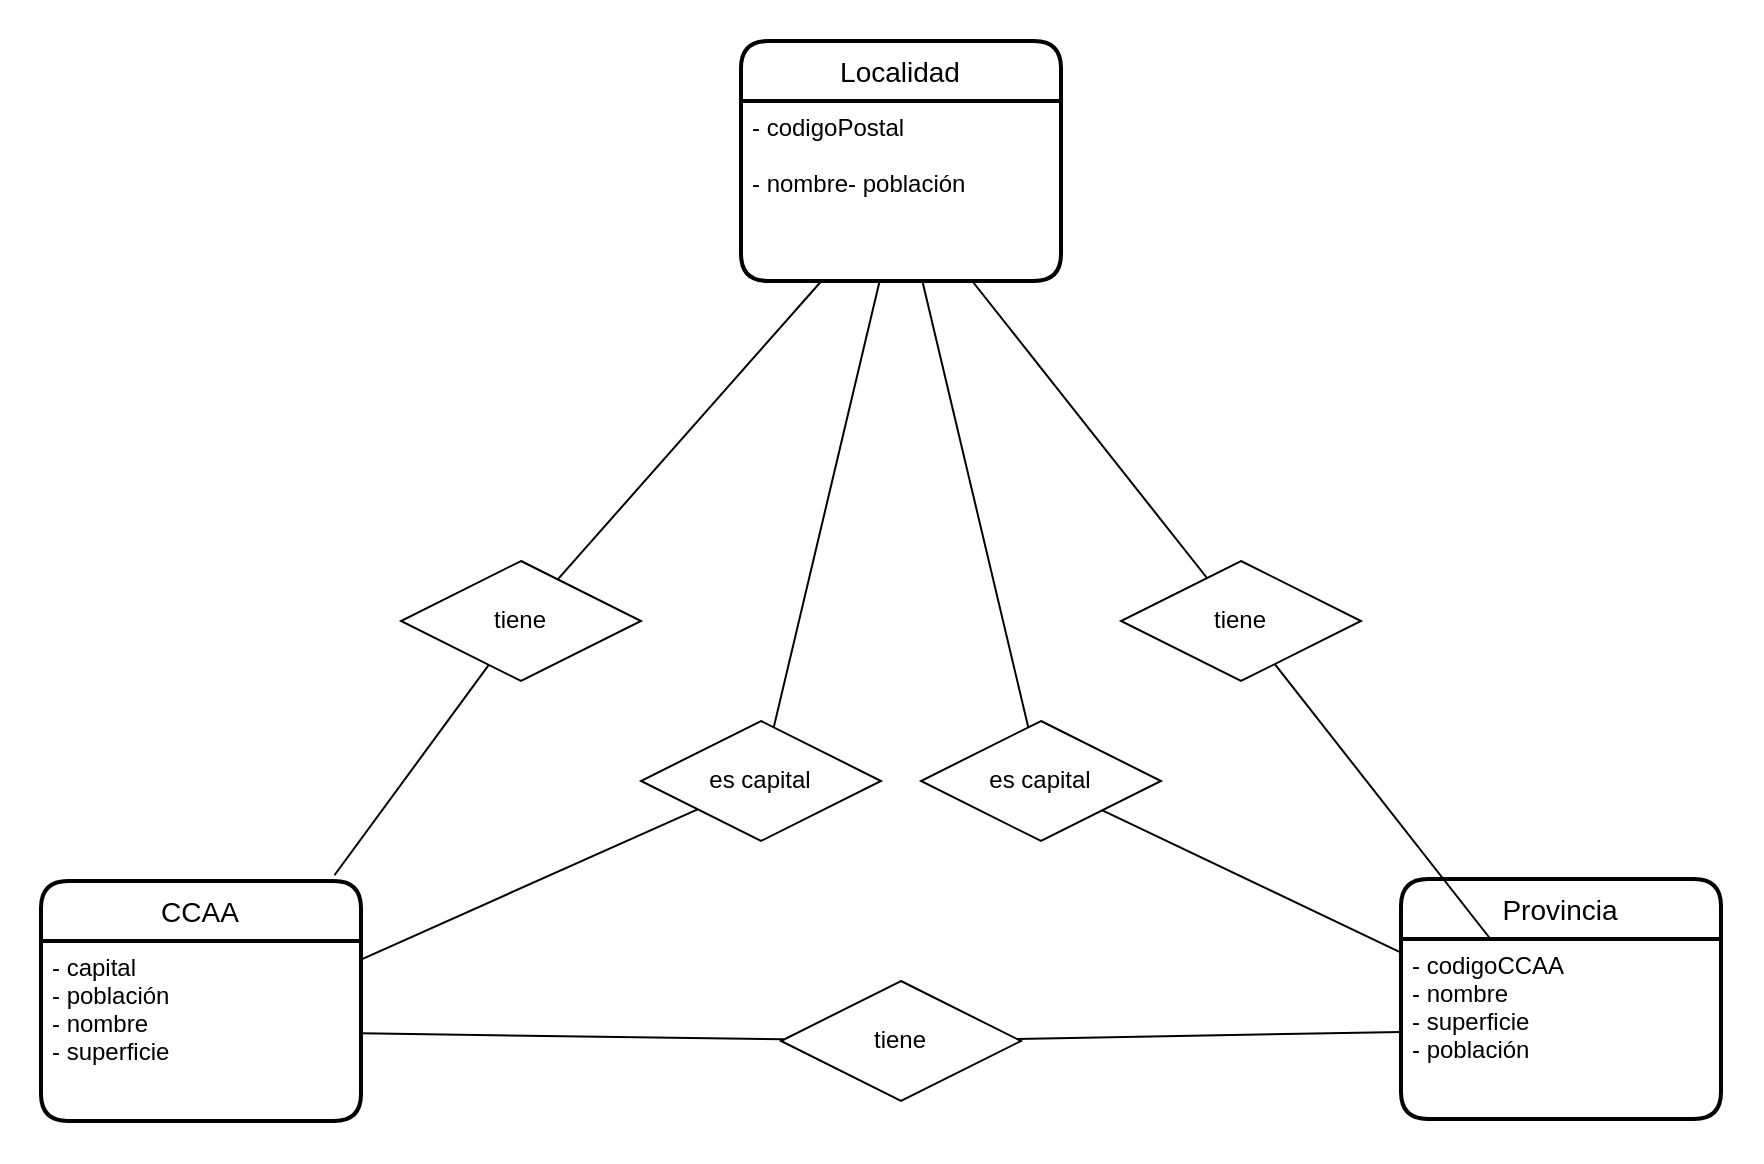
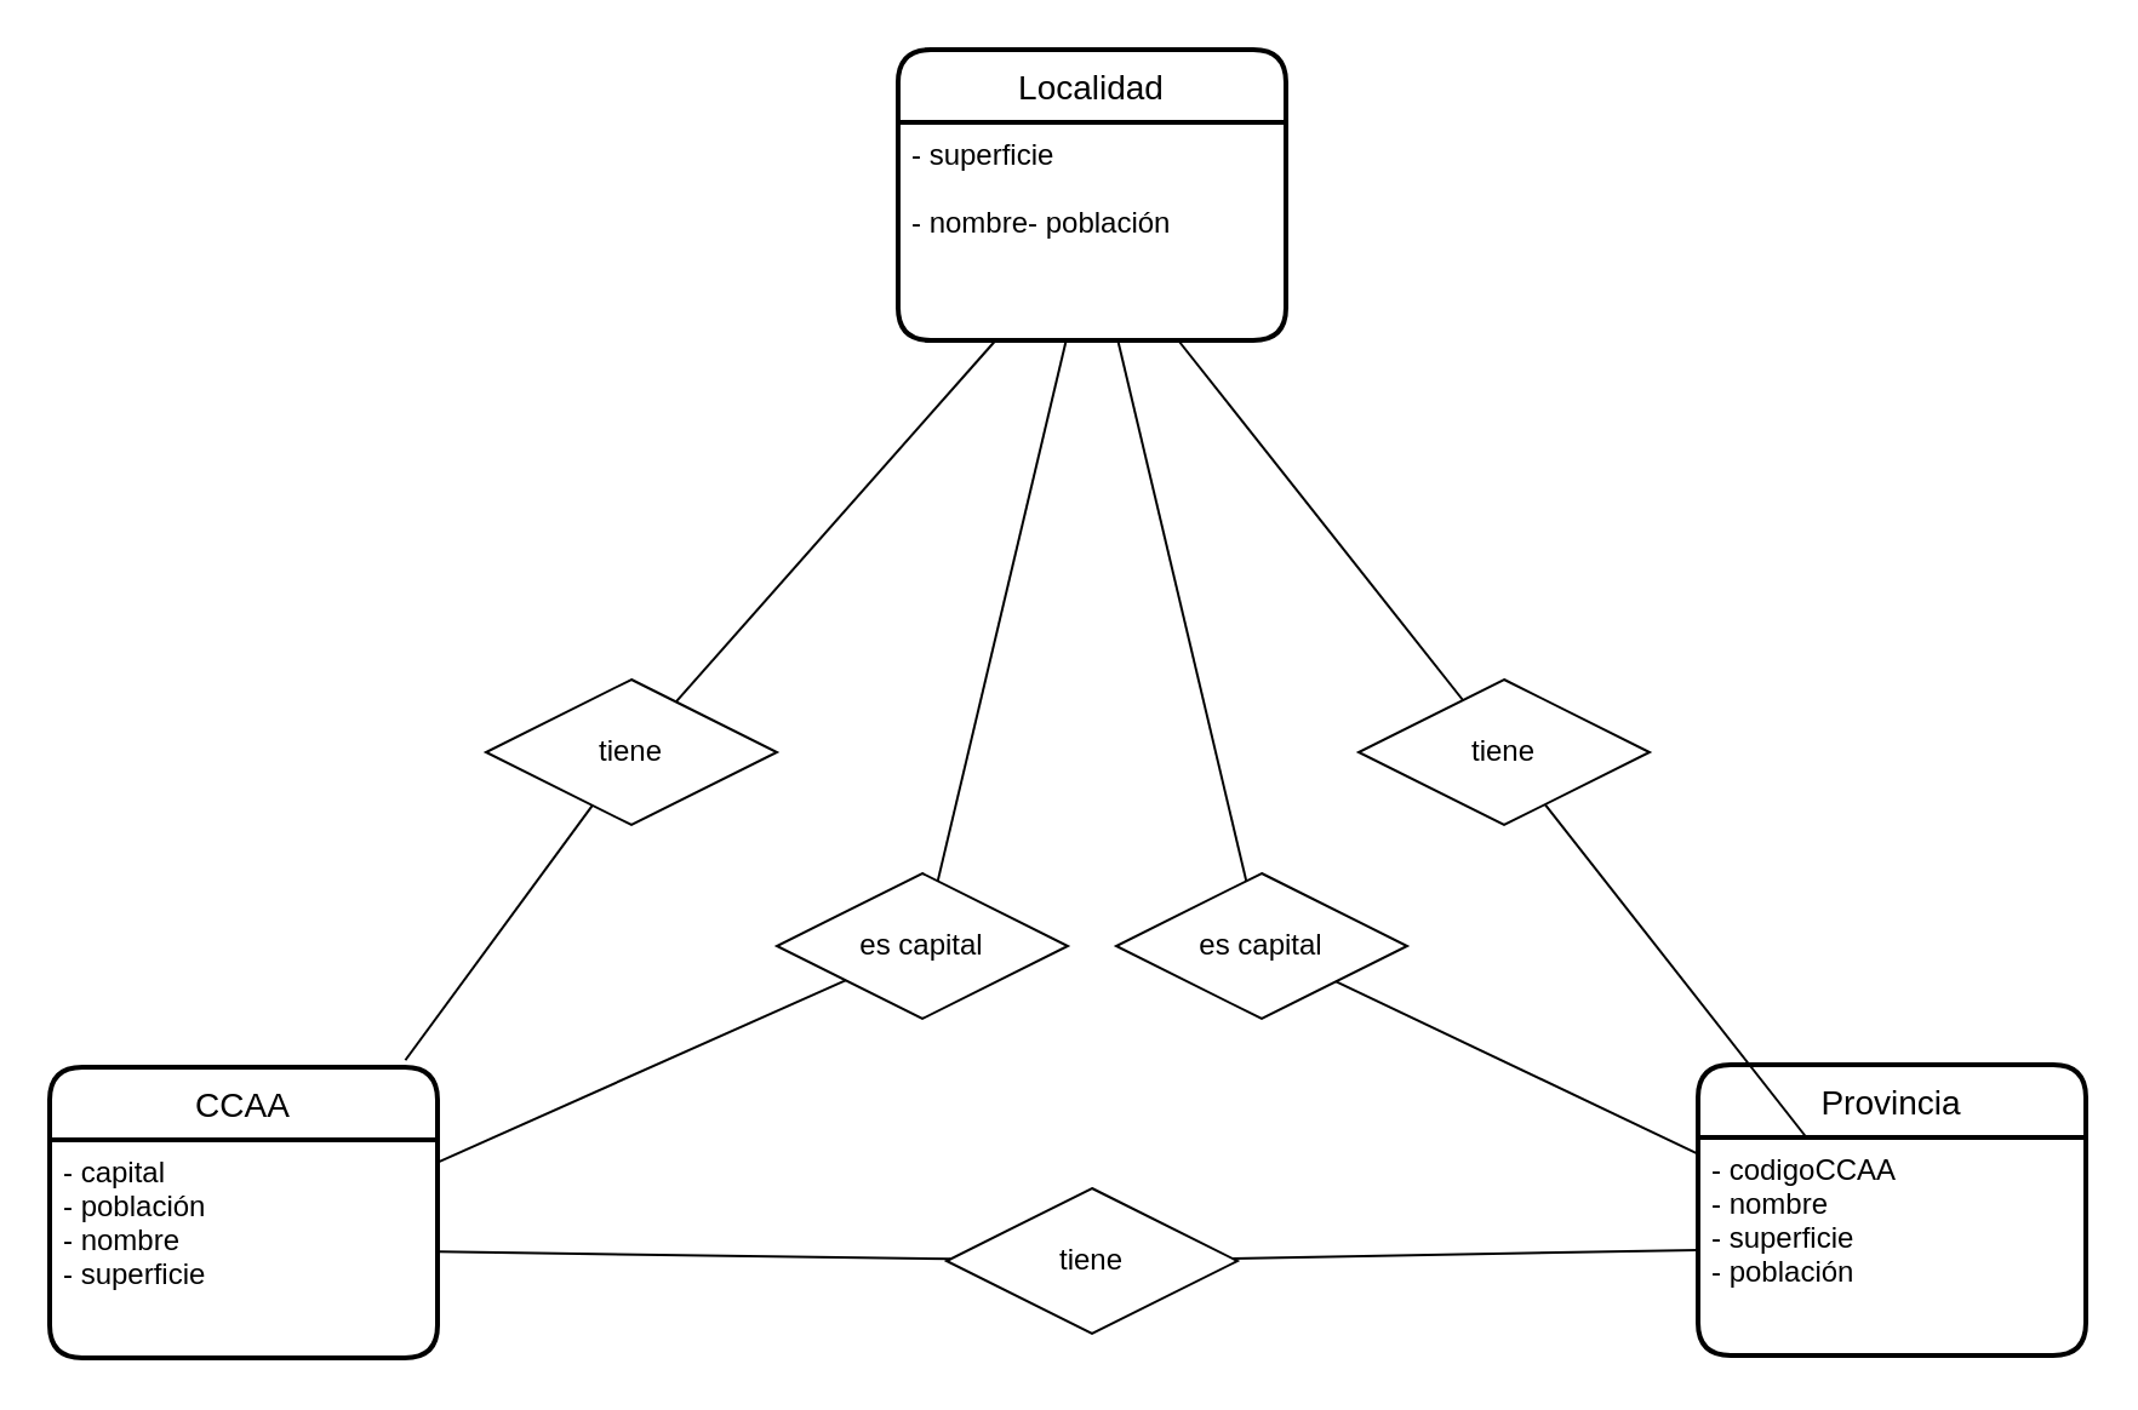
- <mxCell id="3" value="- codigoPostal&#10;&#10;- nombre- población" style="align=left;strokeColor=none;fillColor=none;spacingLeft=4;fontSize=12;verticalAlign=top;resizable=0;rotatable=0;part=1;" vertex="1" parent="2"><mxGeometry y="30" width="160" height="90" as="geometry" /></mxCell>
+ <mxCell id="3" value="- superficie&#10;&#10;- nombre- población" style="align=left;strokeColor=none;fillColor=none;spacingLeft=4;fontSize=12;verticalAlign=top;resizable=0;rotatable=0;part=1;" vertex="1" parent="2"><mxGeometry y="30" width="160" height="90" as="geometry" /></mxCell>
